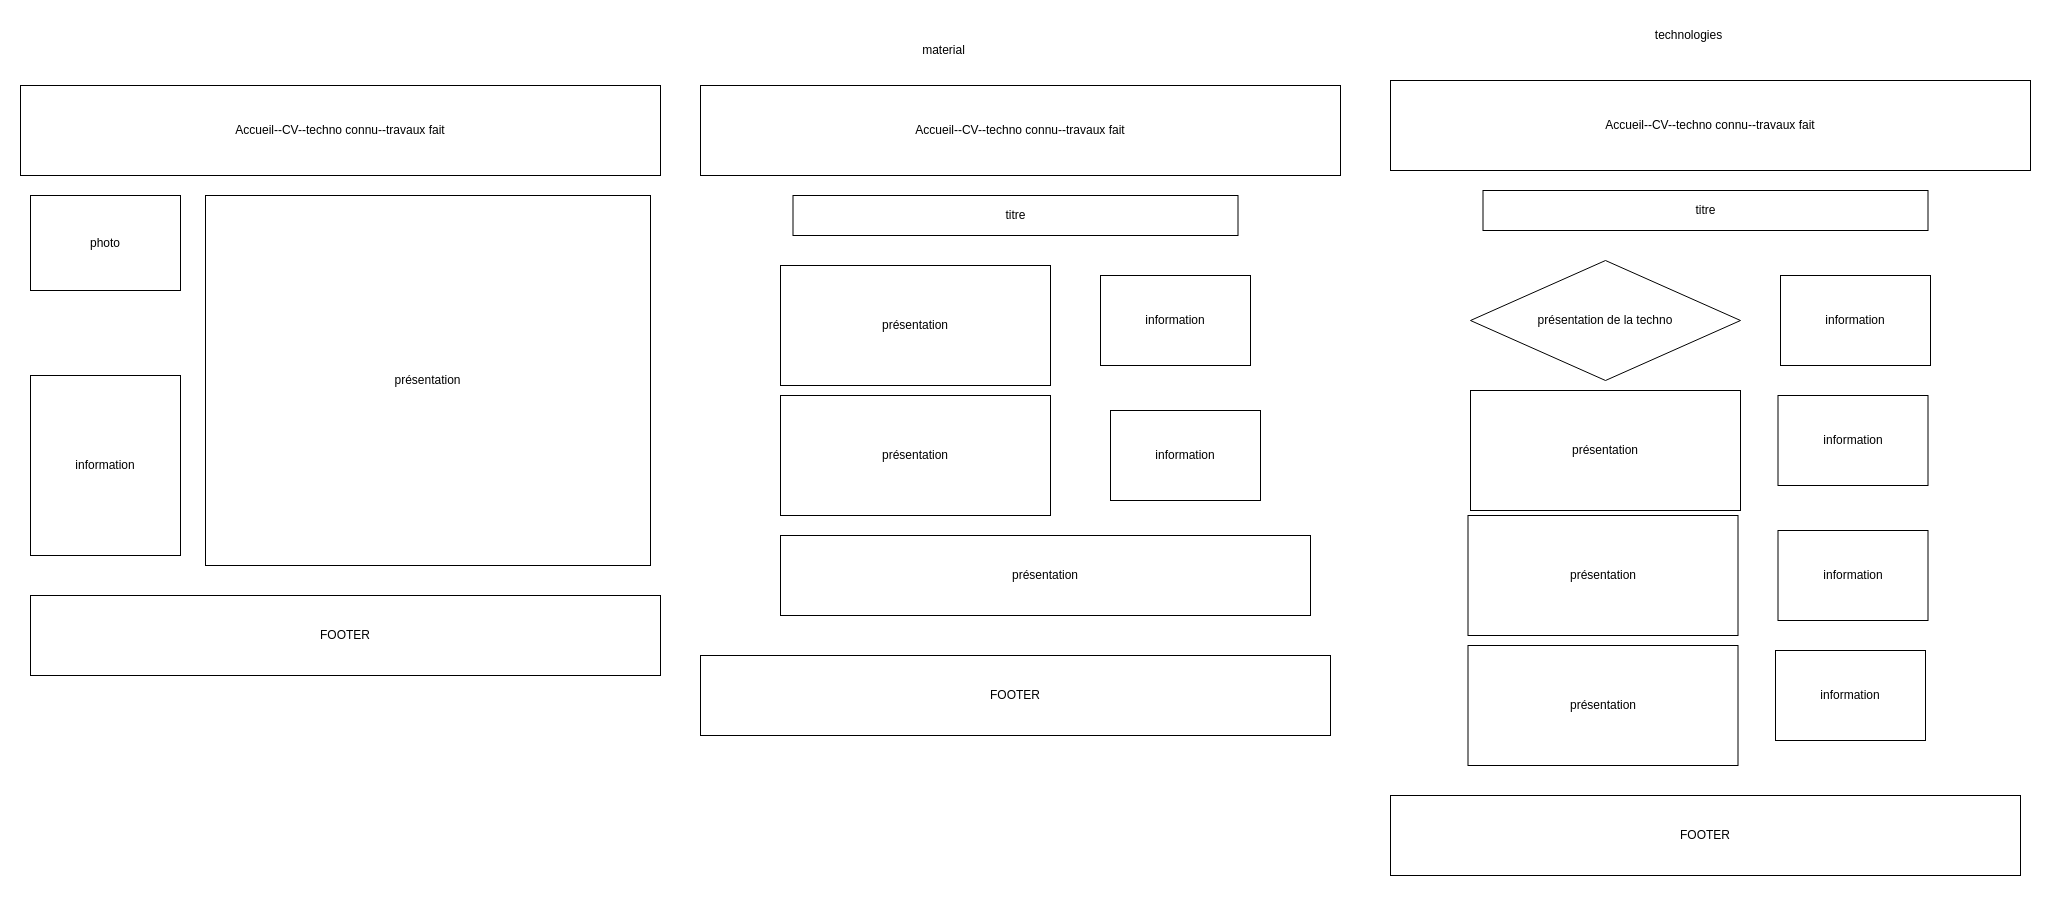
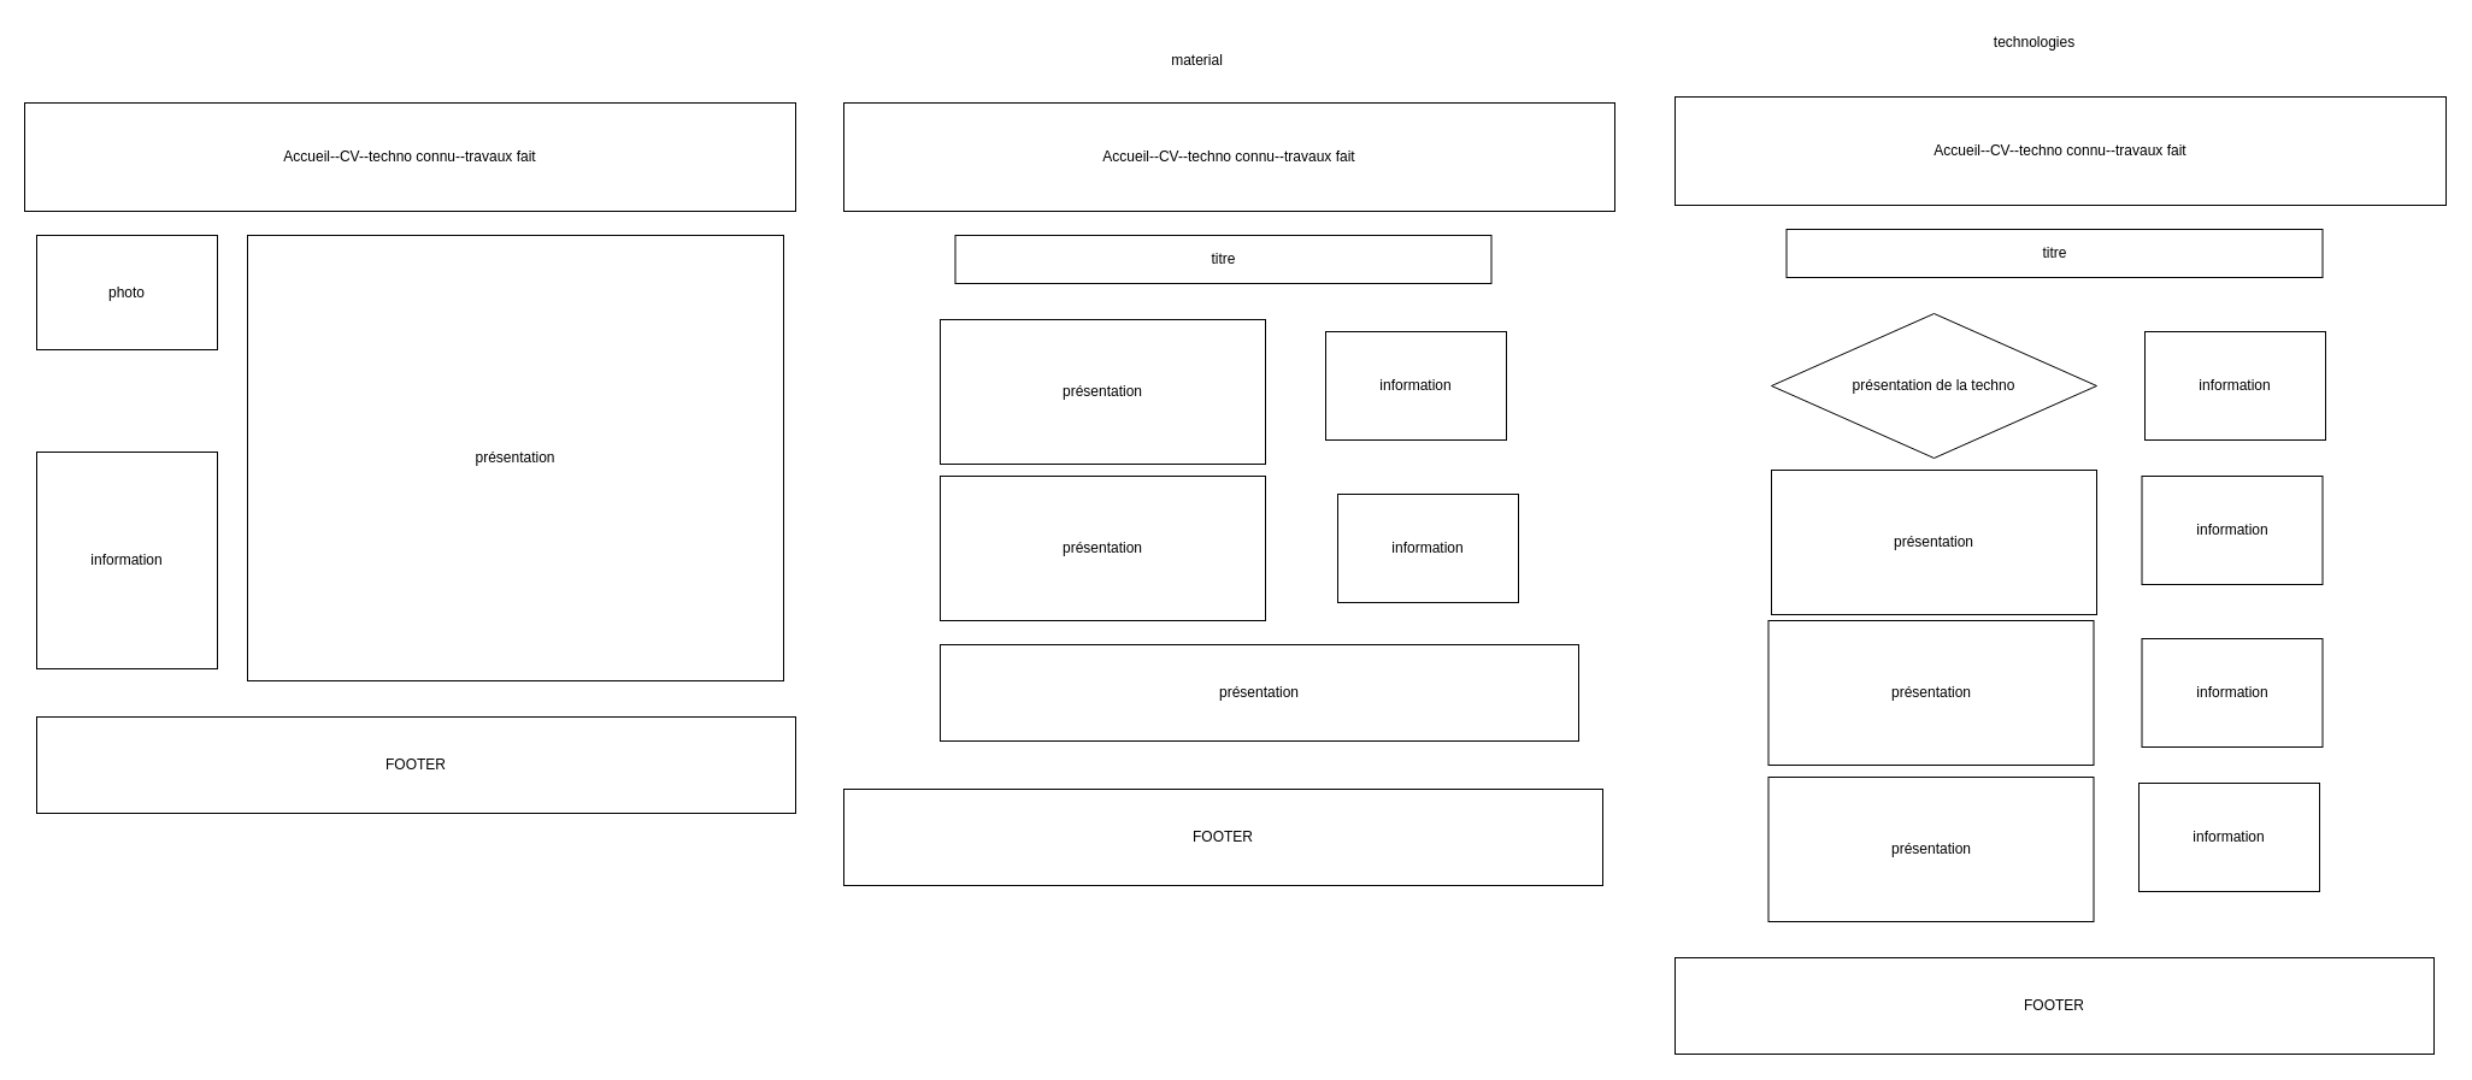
- <mxCell id="9" value="material" style="text;html=1;align=center;verticalAlign=middle;resizable=0;points=[];autosize=1;strokeColor=none;fillColor=none;" parent="1" vertex="1"><mxGeometry x="907.5" y="35" width="70" height="30" as="geometry" /></mxCell>
+ <mxCell id="9" value="material" style="text;html=1;align=center;verticalAlign=middle;resizable=0;points=[];autosize=1;strokeColor=none;fillColor=none;" parent="1" vertex="1"><mxGeometry x="957.5" y="35" width="70" height="30" as="geometry" /></mxCell>
